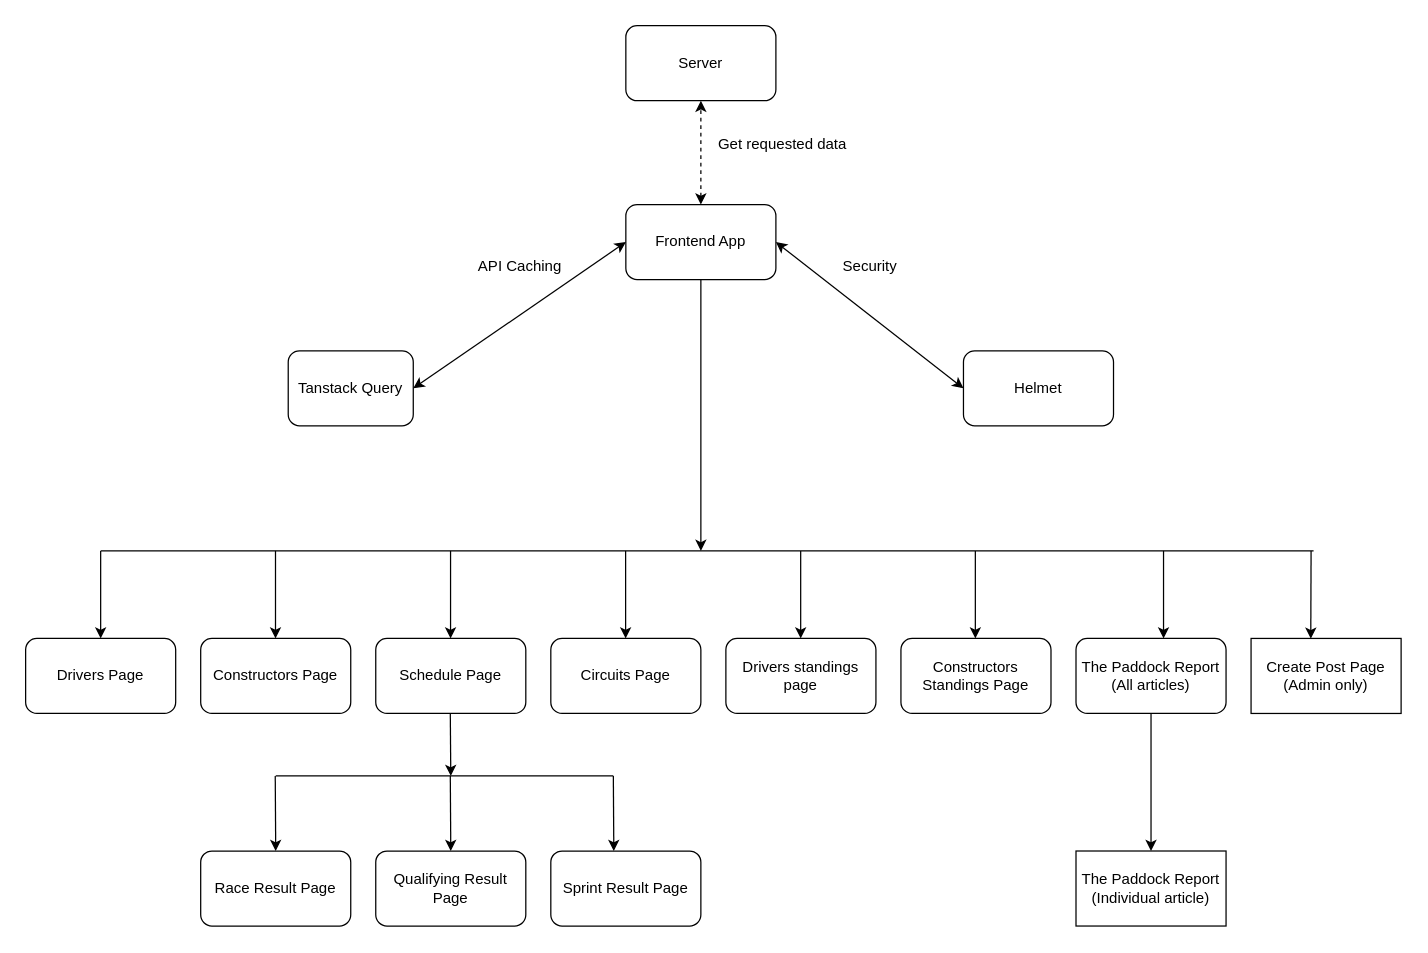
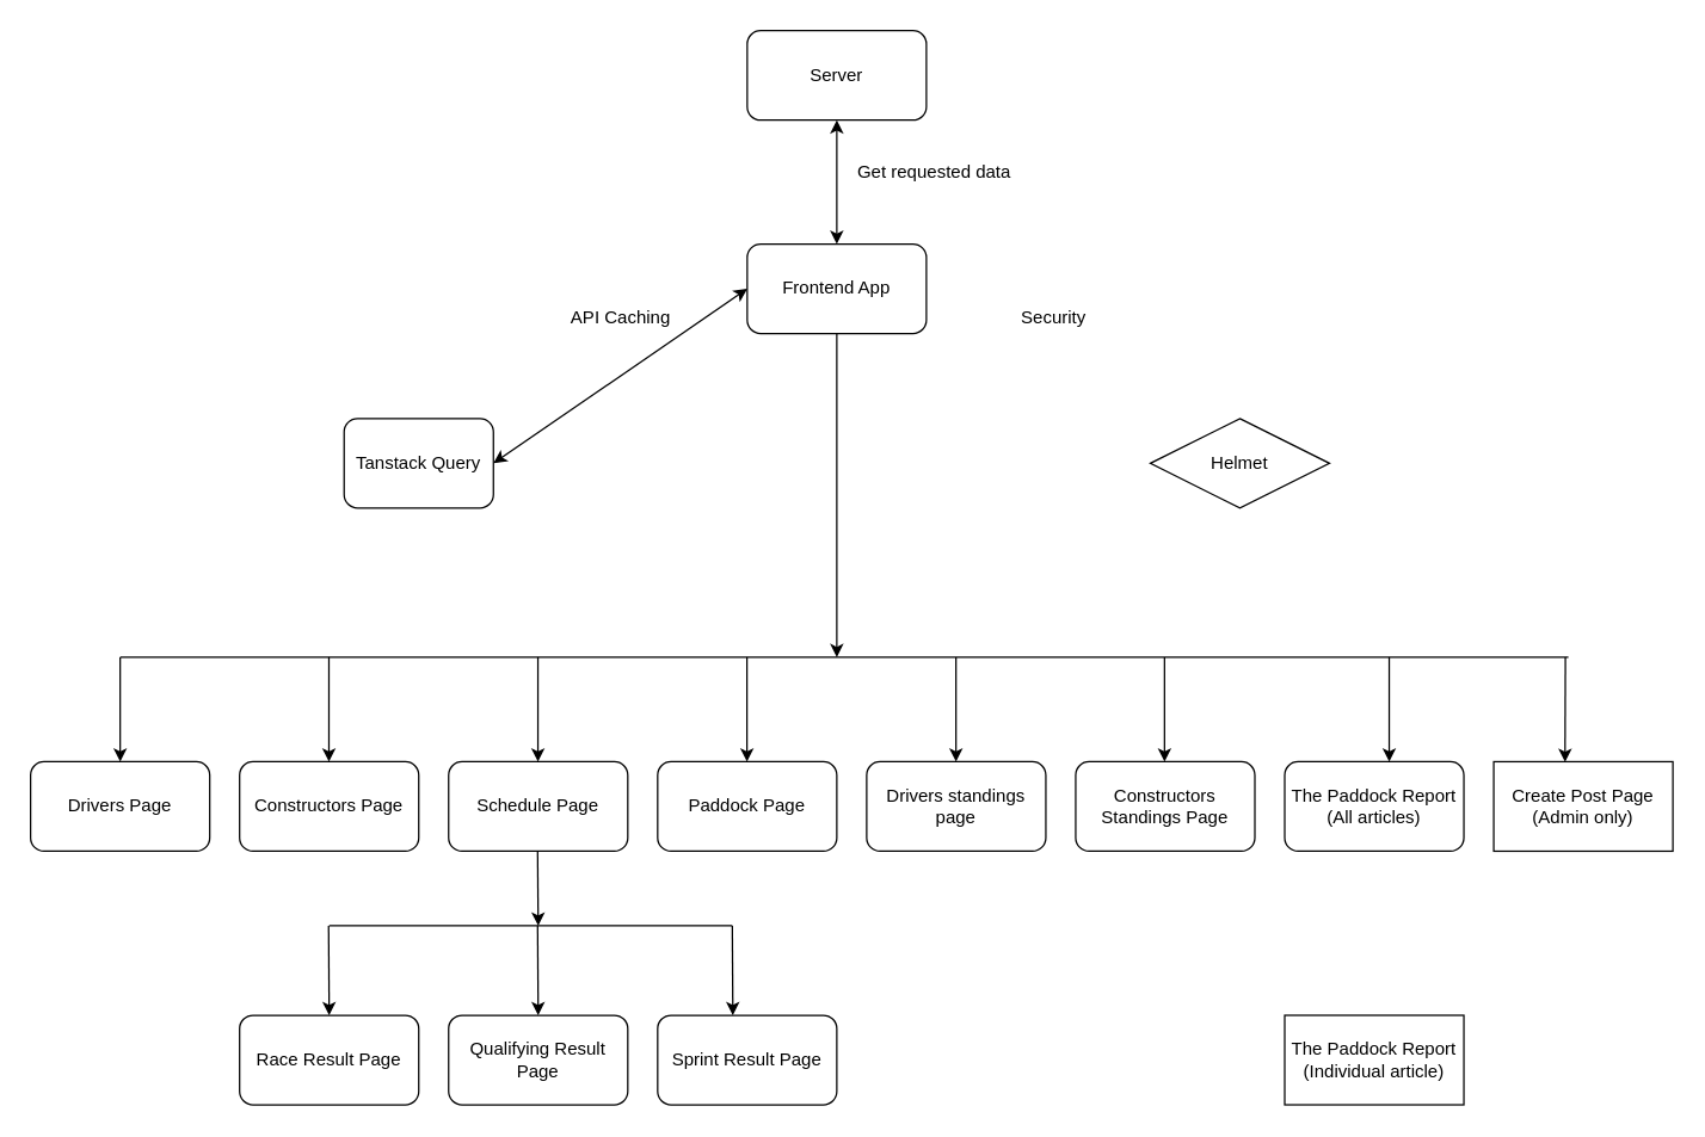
- <mxCell id="5" value="" style="endArrow=classic;startArrow=classic;html=1;rounded=0;entryX=0.5;entryY=1;entryDx=0;entryDy=0;exitX=0.5;exitY=0;exitDx=0;exitDy=0;dashed=1;" parent="1" source="3" target="4" edge="1"><mxGeometry width="50" height="50" relative="1" as="geometry"><mxPoint x="530" y="330" as="sourcePoint" /><mxPoint x="580" y="280" as="targetPoint" /></mxGeometry></mxCell>
+ <mxCell id="5" value="" style="endArrow=classic;startArrow=classic;html=1;rounded=0;entryX=0.5;entryY=1;entryDx=0;entryDy=0;exitX=0.5;exitY=0;exitDx=0;exitDy=0;" parent="1" source="3" target="4" edge="1"><mxGeometry width="50" height="50" relative="1" as="geometry"><mxPoint x="530" y="330" as="sourcePoint" /><mxPoint x="580" y="280" as="targetPoint" /></mxGeometry></mxCell>
- <mxCell id="34" value="Security" style="text;html=1;align=center;verticalAlign=middle;resizable=0;points=[];autosize=1;strokeColor=none;fillColor=none;" parent="1" vertex="1"><mxGeometry x="660" y="198" width="70" height="30" as="geometry" /></mxCell>
+ <mxCell id="34" value="Security" style="text;html=1;align=center;verticalAlign=middle;resizable=0;points=[];autosize=1;strokeColor=none;fillColor=none;" parent="1" vertex="1"><mxGeometry x="670" y="198" width="70" height="30" as="geometry" /></mxCell>
- <mxCell id="32" value="" style="endArrow=classic;startArrow=classic;html=1;rounded=0;exitX=0;exitY=0.5;exitDx=0;exitDy=0;entryX=1;entryY=0.5;entryDx=0;entryDy=0;" parent="1" source="31" target="3" edge="1"><mxGeometry width="50" height="50" relative="1" as="geometry"><mxPoint x="440" y="340" as="sourcePoint" /><mxPoint x="490" y="290" as="targetPoint" /></mxGeometry></mxCell>
- <mxCell id="31" value="Helmet" style="rounded=1;whiteSpace=wrap;html=1;" parent="1" vertex="1"><mxGeometry x="770" y="280" width="120" height="60" as="geometry" /></mxCell>
+ <mxCell id="31" value="Helmet" style="rhombus;whiteSpace=wrap;html=1;" parent="1" vertex="1"><mxGeometry x="770" y="280" width="120" height="60" as="geometry" /></mxCell>
- <mxCell id="10" value="Circuits Page" style="rounded=1;whiteSpace=wrap;html=1;" parent="1" vertex="1"><mxGeometry x="440" y="510" width="120" height="60" as="geometry" /></mxCell>
+ <mxCell id="10" value="Paddock Page" style="rounded=1;whiteSpace=wrap;html=1;" parent="1" vertex="1"><mxGeometry x="440" y="510" width="120" height="60" as="geometry" /></mxCell>
- <mxCell id="13" style="edgeStyle=orthogonalEdgeStyle;rounded=0;orthogonalLoop=1;jettySize=auto;html=1;exitX=0.5;exitY=1;exitDx=0;exitDy=0;" parent="1" source="14" target="28" edge="1"><mxGeometry relative="1" as="geometry" /></mxCell>
